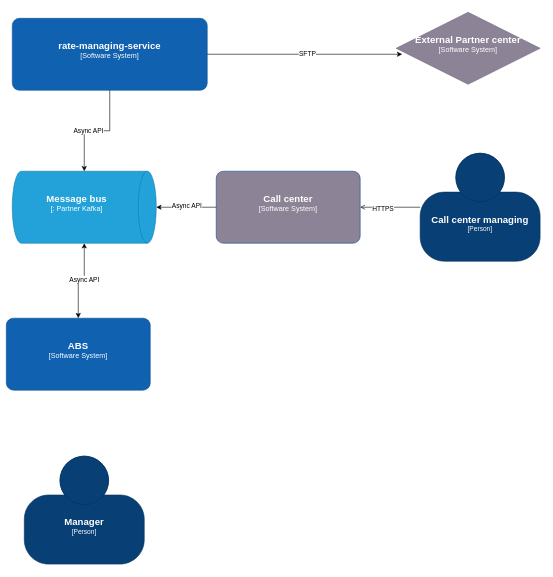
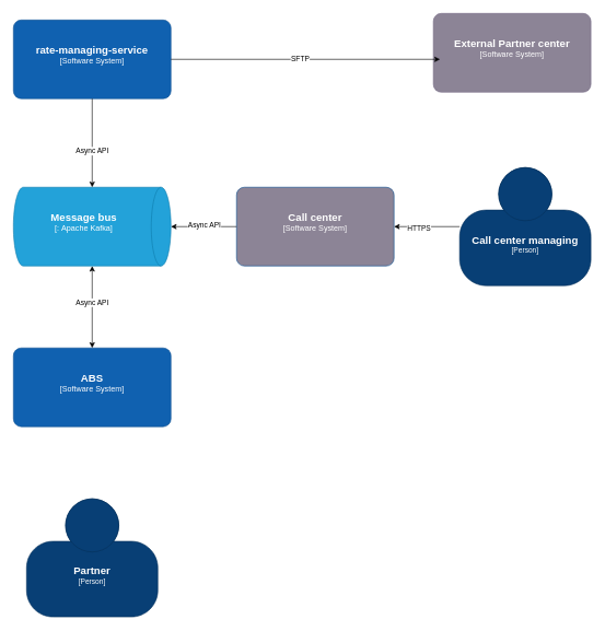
- <mxCell id="13" value="&lt;font style=&quot;font-size: 16px&quot;&gt;&lt;b&gt;External Partner center&lt;/b&gt;&lt;/font&gt;&lt;div&gt;[Software System]&lt;/div&gt;&lt;br&gt;&lt;div&gt;&lt;font style=&quot;font-size: 11px&quot;&gt;&lt;font color=&quot;#cccccc&quot;&gt;&lt;/font&gt;&lt;/div&gt;" style="rhombus;whiteSpace=wrap;html=1;labelBackgroundColor=none;fillColor=#8C8496;fontColor=#ffffff;align=center;arcSize=10;strokeColor=#736782;metaEdit=1;resizable=0;points=[[0.25,0,0],[0.5,0,0],[0.75,0,0],[1,0.25,0],[1,0.5,0],[1,0.75,0],[0.75,1,0],[0.5,1,0],[0.25,1,0],[0,0.75,0],[0,0.5,0],[0,0.25,0]];" vertex="1" parent="1"><mxGeometry x="660" y="20" width="240" height="120" as="geometry" /></mxCell>
+ <mxCell id="13" value="&lt;font style=&quot;font-size: 16px&quot;&gt;&lt;b&gt;External Partner center&lt;/b&gt;&lt;/font&gt;&lt;div&gt;[Software System]&lt;/div&gt;&lt;br&gt;&lt;div&gt;&lt;font style=&quot;font-size: 11px&quot;&gt;&lt;font color=&quot;#cccccc&quot;&gt;&lt;/font&gt;&lt;/div&gt;" style="rounded=1;whiteSpace=wrap;html=1;labelBackgroundColor=none;fillColor=#8C8496;fontColor=#ffffff;align=center;arcSize=10;strokeColor=#736782;metaEdit=1;resizable=0;points=[[0.25,0,0],[0.5,0,0],[0.75,0,0],[1,0.25,0],[1,0.5,0],[1,0.75,0],[0.75,1,0],[0.5,1,0],[0.25,1,0],[0,0.75,0],[0,0.5,0],[0,0.25,0]];" vertex="1" parent="1"><mxGeometry x="660" y="20" width="240" height="120" as="geometry" /></mxCell>
- <mxCell id="14" value="&lt;font style=&quot;font-size: 16px&quot;&gt;&lt;b&gt;rate-managing-service&lt;/b&gt;&lt;/font&gt;&lt;div&gt;[Software System]&lt;/div&gt;&lt;br&gt;&lt;div&gt;&lt;font style=&quot;font-size: 11px&quot;&gt;&lt;font color=&quot;#cccccc&quot;&gt;&lt;/font&gt;&lt;/div&gt;" style="rounded=1;whiteSpace=wrap;html=1;labelBackgroundColor=none;fillColor=#1061B0;fontColor=#ffffff;align=center;arcSize=10;strokeColor=#0D5091;metaEdit=1;resizable=0;points=[[0.25,0,0],[0.5,0,0],[0.75,0,0],[1,0.25,0],[1,0.5,0],[1,0.75,0],[0.75,1,0],[0.5,1,0],[0.25,1,0],[0,0.75,0],[0,0.5,0],[0,0.25,0]];" vertex="1" parent="1"><mxGeometry x="20" y="30" width="325" height="120" as="geometry" /></mxCell>
+ <mxCell id="14" value="&lt;font style=&quot;font-size: 16px&quot;&gt;&lt;b&gt;rate-managing-service&lt;/b&gt;&lt;/font&gt;&lt;div&gt;[Software System]&lt;/div&gt;&lt;br&gt;&lt;div&gt;&lt;font style=&quot;font-size: 11px&quot;&gt;&lt;font color=&quot;#cccccc&quot;&gt;&lt;/font&gt;&lt;/div&gt;" style="rounded=1;whiteSpace=wrap;html=1;labelBackgroundColor=none;fillColor=#1061B0;fontColor=#ffffff;align=center;arcSize=10;strokeColor=#0D5091;metaEdit=1;resizable=0;points=[[0.25,0,0],[0.5,0,0],[0.75,0,0],[1,0.25,0],[1,0.5,0],[1,0.75,0],[0.75,1,0],[0.5,1,0],[0.25,1,0],[0,0.75,0],[0,0.5,0],[0,0.25,0]];" vertex="1" parent="1"><mxGeometry x="20" y="30" width="240" height="120" as="geometry" /></mxCell>
- <mxCell id="10" value="&lt;font style=&quot;font-size: 16px&quot;&gt;&lt;b&gt;Message bus&#10;&lt;/b&gt;&lt;/font&gt;&lt;div&gt;[:&amp;nbsp;Partner Kafka]&lt;/div&gt;&lt;br&gt;&lt;div&gt;&lt;font style=&quot;font-size: 11px&quot;&gt;&lt;font color=&quot;#E6E6E6&quot;&gt;&lt;/font&gt;&lt;/div&gt;" style="shape=cylinder3;size=15;direction=south;whiteSpace=wrap;html=1;boundedLbl=1;rounded=0;labelBackgroundColor=none;fillColor=#23A2D9;fontSize=12;fontColor=#ffffff;align=center;strokeColor=#0E7DAD;metaEdit=1;points=[[0.5,0,0],[1,0.25,0],[1,0.5,0],[1,0.75,0],[0.5,1,0],[0,0.75,0],[0,0.5,0],[0,0.25,0]];resizable=0;" parent="1" vertex="1"><mxGeometry x="20" y="285" width="240" height="120" as="geometry" /></mxCell>
+ <mxCell id="10" value="&lt;font style=&quot;font-size: 16px&quot;&gt;&lt;b&gt;Message bus&#10;&lt;/b&gt;&lt;/font&gt;&lt;div&gt;[:&amp;nbsp;Apache Kafka]&lt;/div&gt;&lt;br&gt;&lt;div&gt;&lt;font style=&quot;font-size: 11px&quot;&gt;&lt;font color=&quot;#E6E6E6&quot;&gt;&lt;/font&gt;&lt;/div&gt;" style="shape=cylinder3;size=15;direction=south;whiteSpace=wrap;html=1;boundedLbl=1;rounded=0;labelBackgroundColor=none;fillColor=#23A2D9;fontSize=12;fontColor=#ffffff;align=center;strokeColor=#0E7DAD;metaEdit=1;points=[[0.5,0,0],[1,0.25,0],[1,0.5,0],[1,0.75,0],[0.5,1,0],[0,0.75,0],[0,0.5,0],[0,0.25,0]];resizable=0;" parent="1" vertex="1"><mxGeometry x="20" y="285" width="240" height="120" as="geometry" /></mxCell>
- <mxCell id="5" style="edgeStyle=orthogonalEdgeStyle;rounded=0;orthogonalLoop=1;jettySize=auto;html=1;endArrow=open;" parent="1" source="7" target="4" edge="1"><mxGeometry relative="1" as="geometry" /></mxCell>
+ <mxCell id="5" style="edgeStyle=orthogonalEdgeStyle;rounded=0;orthogonalLoop=1;jettySize=auto;html=1;" parent="1" source="7" target="4" edge="1"><mxGeometry relative="1" as="geometry" /></mxCell>
- <mxCell id="3" value="&lt;font style=&quot;font-size: 16px&quot;&gt;&lt;b&gt;ABS&lt;/b&gt;&lt;/font&gt;&lt;div&gt;[Software System]&lt;/div&gt;&lt;br&gt;&lt;div&gt;&lt;font style=&quot;font-size: 11px&quot;&gt;&lt;font color=&quot;#cccccc&quot;&gt;&lt;/font&gt;&lt;/div&gt;" style="rounded=1;whiteSpace=wrap;html=1;labelBackgroundColor=none;fillColor=#1061B0;fontColor=#ffffff;align=center;arcSize=10;strokeColor=#0D5091;metaEdit=1;resizable=0;points=[[0.25,0,0],[0.5,0,0],[0.75,0,0],[1,0.25,0],[1,0.5,0],[1,0.75,0],[0.75,1,0],[0.5,1,0],[0.25,1,0],[0,0.75,0],[0,0.5,0],[0,0.25,0]];" parent="1" vertex="1"><mxGeometry x="10" y="530" width="240" height="120" as="geometry" /></mxCell>
+ <mxCell id="3" value="&lt;font style=&quot;font-size: 16px&quot;&gt;&lt;b&gt;ABS&lt;/b&gt;&lt;/font&gt;&lt;div&gt;[Software System]&lt;/div&gt;&lt;br&gt;&lt;div&gt;&lt;font style=&quot;font-size: 11px&quot;&gt;&lt;font color=&quot;#cccccc&quot;&gt;&lt;/font&gt;&lt;/div&gt;" style="rounded=1;whiteSpace=wrap;html=1;labelBackgroundColor=none;fillColor=#1061B0;fontColor=#ffffff;align=center;arcSize=10;strokeColor=#0D5091;metaEdit=1;resizable=0;points=[[0.25,0,0],[0.5,0,0],[0.75,0,0],[1,0.25,0],[1,0.5,0],[1,0.75,0],[0.75,1,0],[0.5,1,0],[0.25,1,0],[0,0.75,0],[0,0.5,0],[0,0.25,0]];" parent="1" vertex="1"><mxGeometry x="20" y="530" width="240" height="120" as="geometry" /></mxCell>
- <mxCell id="2" value="&lt;font style=&quot;font-size: 16px&quot;&gt;&lt;b&gt;Manager&lt;/b&gt;&lt;/font&gt;&lt;div&gt;[Person]&lt;/div&gt;&lt;br&gt;&lt;div&gt;&lt;font style=&quot;font-size: 11px&quot;&gt;&lt;font color=&quot;#cccccc&quot;&gt;&lt;/font&gt;&lt;/div&gt;" style="html=1;fontSize=11;dashed=0;whiteSpace=wrap;fillColor=#083F75;strokeColor=#06315C;fontColor=#ffffff;shape=mxgraph.c4.person2;align=center;metaEdit=1;points=[[0.5,0,0],[1,0.5,0],[1,0.75,0],[0.75,1,0],[0.5,1,0],[0.25,1,0],[0,0.75,0],[0,0.5,0]];resizable=0;" parent="1" vertex="1"><mxGeometry x="40" y="760" width="200" height="180" as="geometry" /></mxCell>
+ <mxCell id="2" value="&lt;font style=&quot;font-size: 16px&quot;&gt;&lt;b&gt;Partner&lt;/b&gt;&lt;/font&gt;&lt;div&gt;[Person]&lt;/div&gt;&lt;br&gt;&lt;div&gt;&lt;font style=&quot;font-size: 11px&quot;&gt;&lt;font color=&quot;#cccccc&quot;&gt;&lt;/font&gt;&lt;/div&gt;" style="html=1;fontSize=11;dashed=0;whiteSpace=wrap;fillColor=#083F75;strokeColor=#06315C;fontColor=#ffffff;shape=mxgraph.c4.person2;align=center;metaEdit=1;points=[[0.5,0,0],[1,0.5,0],[1,0.75,0],[0.75,1,0],[0.5,1,0],[0.25,1,0],[0,0.75,0],[0,0.5,0]];resizable=0;" parent="1" vertex="1"><mxGeometry x="40" y="760" width="200" height="180" as="geometry" /></mxCell>
